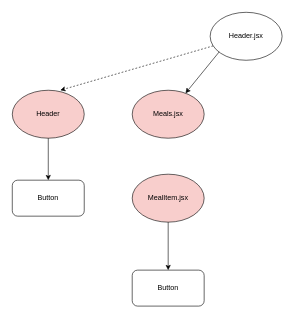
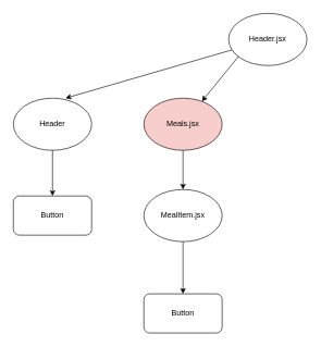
- <mxCell id="3" value="" style="endArrow=classic;html=1;entryX=0.667;entryY=0;entryDx=0;entryDy=0;entryPerimeter=0;dashed=1;" edge="1" parent="1" source="2" target="4"><mxGeometry width="50" height="50" relative="1" as="geometry"><mxPoint x="380" y="120" as="sourcePoint" /><mxPoint x="300" y="150" as="targetPoint" /></mxGeometry></mxCell>
+ <mxCell id="3" value="" style="endArrow=classic;html=1;entryX=0.667;entryY=0;entryDx=0;entryDy=0;entryPerimeter=0;" edge="1" parent="1" source="2" target="4"><mxGeometry width="50" height="50" relative="1" as="geometry"><mxPoint x="380" y="120" as="sourcePoint" /><mxPoint x="300" y="150" as="targetPoint" /></mxGeometry></mxCell>
- <mxCell id="4" value="Header" style="ellipse;whiteSpace=wrap;html=1;fillColor=#f8cecc;" vertex="1" parent="1"><mxGeometry x="20" y="150" width="120" height="80" as="geometry" /></mxCell>
+ <mxCell id="4" value="Header" style="ellipse;whiteSpace=wrap;html=1;" vertex="1" parent="1"><mxGeometry x="20" y="150" width="120" height="80" as="geometry" /></mxCell>
+ <mxCell id="10" value="" style="endArrow=classic;html=1;entryX=0.5;entryY=0;entryDx=0;entryDy=0;exitX=0.5;exitY=1;exitDx=0;exitDy=0;" edge="1" parent="1" source="5" target="6"><mxGeometry width="50" height="50" relative="1" as="geometry"><mxPoint x="375.037" y="96.043" as="sourcePoint" /><mxPoint x="318.85" y="164.928" as="targetPoint" /><Array as="points" /></mxGeometry></mxCell>
- <mxCell id="6" value="MealItem.jsx" style="ellipse;whiteSpace=wrap;html=1;fillColor=#f8cecc;" vertex="1" parent="1"><mxGeometry x="220" y="290" width="120" height="80" as="geometry" /></mxCell>
+ <mxCell id="6" value="MealItem.jsx" style="ellipse;whiteSpace=wrap;html=1;" vertex="1" parent="1"><mxGeometry x="220" y="290" width="120" height="80" as="geometry" /></mxCell>
